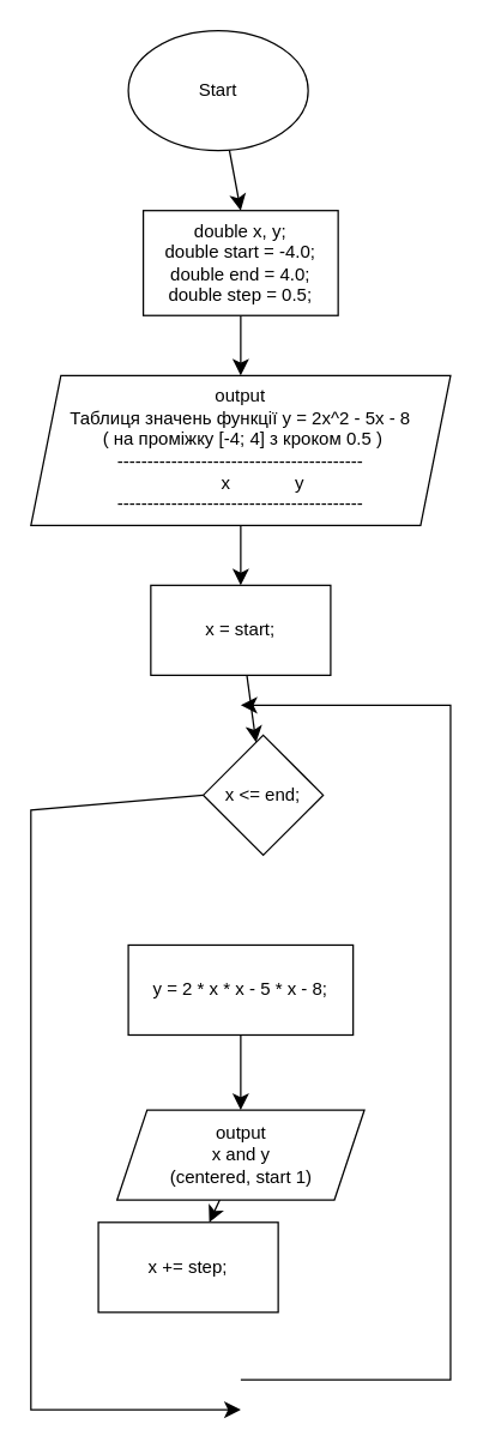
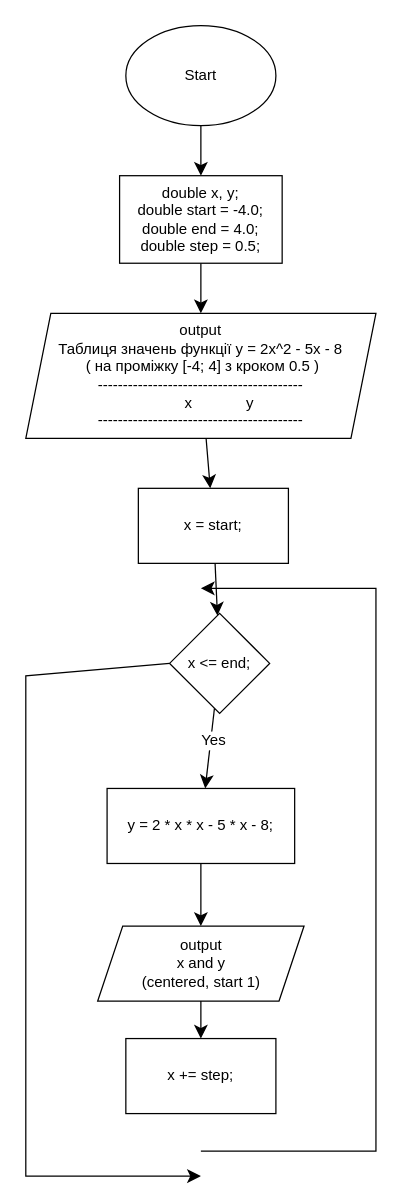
- <mxCell id="3" value="Start" style="ellipse;whiteSpace=wrap;html=1;" vertex="1" parent="1"><mxGeometry x="85" y="20" width="120" height="80" as="geometry" /></mxCell>
+ <mxCell id="3" value="Start" style="ellipse;whiteSpace=wrap;html=1;" vertex="1" parent="1"><mxGeometry x="100" y="20" width="120" height="80" as="geometry" /></mxCell>
- <mxCell id="9" value="x = start;" style="rounded=0;whiteSpace=wrap;html=1;" vertex="1" parent="1"><mxGeometry x="100" y="390" width="120" height="60" as="geometry" /></mxCell>
+ <mxCell id="9" value="x = start;" style="rounded=0;whiteSpace=wrap;html=1;" vertex="1" parent="1"><mxGeometry x="110" y="390" width="120" height="60" as="geometry" /></mxCell>
+ <mxCell id="10" value="" style="edgeStyle=none;curved=1;rounded=0;orthogonalLoop=1;jettySize=auto;html=1;fontSize=12;startSize=8;endSize=8;" edge="1" parent="1" source="13" target="16"><mxGeometry relative="1" as="geometry" /></mxCell>
+ <mxCell id="11" value="Yes" style="edgeLabel;html=1;align=center;verticalAlign=middle;resizable=0;points=[];fontSize=12;" vertex="1" connectable="0" parent="10"><mxGeometry x="-0.195" y="2" relative="1" as="geometry"><mxPoint as="offset" /></mxGeometry></mxCell>
- <mxCell id="14" value="x += step;" style="rounded=0;whiteSpace=wrap;html=1;" vertex="1" parent="1"><mxGeometry x="65" y="815" width="120" height="60" as="geometry" /></mxCell>
+ <mxCell id="14" value="x += step;" style="rounded=0;whiteSpace=wrap;html=1;" vertex="1" parent="1"><mxGeometry x="100" y="830" width="120" height="60" as="geometry" /></mxCell>
